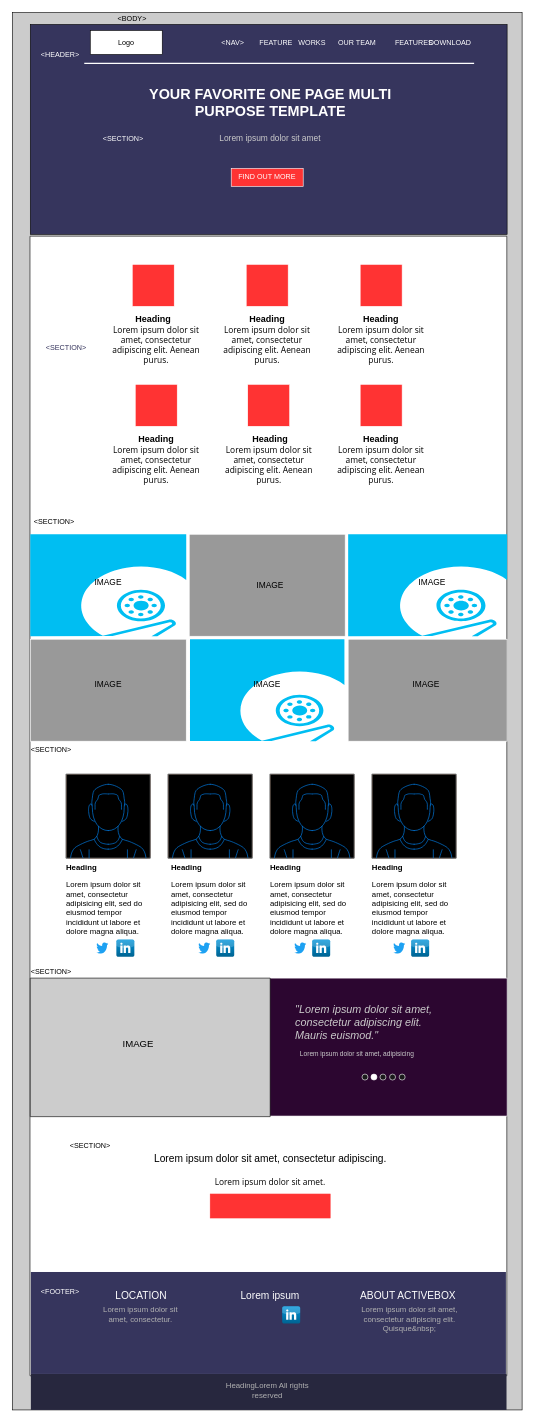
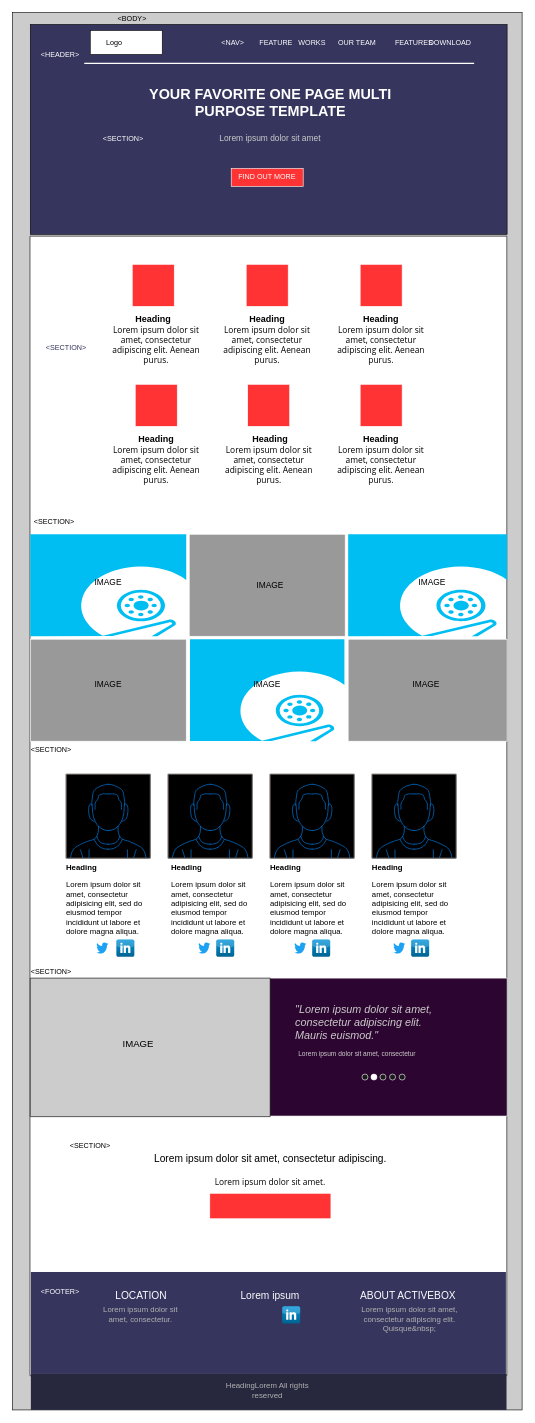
- <mxCell id="7" value="Logo" style="text;html=1;strokeColor=none;fillColor=none;align=center;verticalAlign=middle;whiteSpace=wrap;rounded=0;" parent="1" vertex="1"><mxGeometry x="190" y="60" width="40" height="20" as="geometry" /></mxCell>
+ <mxCell id="7" value="Logo" style="text;html=1;strokeColor=none;fillColor=none;align=center;verticalAlign=middle;whiteSpace=wrap;rounded=0;" parent="1" vertex="1"><mxGeometry x="170" y="60" width="40" height="20" as="geometry" /></mxCell>
- <mxCell id="78" value="Lorem ipsum dolor sit amet, adipisicing" style="text;strokeColor=none;fillColor=none;align=center;verticalAlign=middle;whiteSpace=wrap;rounded=0;labelBackgroundColor=none;fontSize=11;fontColor=#CCCCCC;" parent="1" vertex="1"><mxGeometry x="485" y="1746" width="220" height="20" as="geometry" /></mxCell>
+ <mxCell id="78" value="Lorem ipsum dolor sit amet, consectetur" style="text;strokeColor=none;fillColor=none;align=center;verticalAlign=middle;whiteSpace=wrap;rounded=0;labelBackgroundColor=none;fontSize=11;fontColor=#CCCCCC;" parent="1" vertex="1"><mxGeometry x="485" y="1746" width="220" height="20" as="geometry" /></mxCell>
